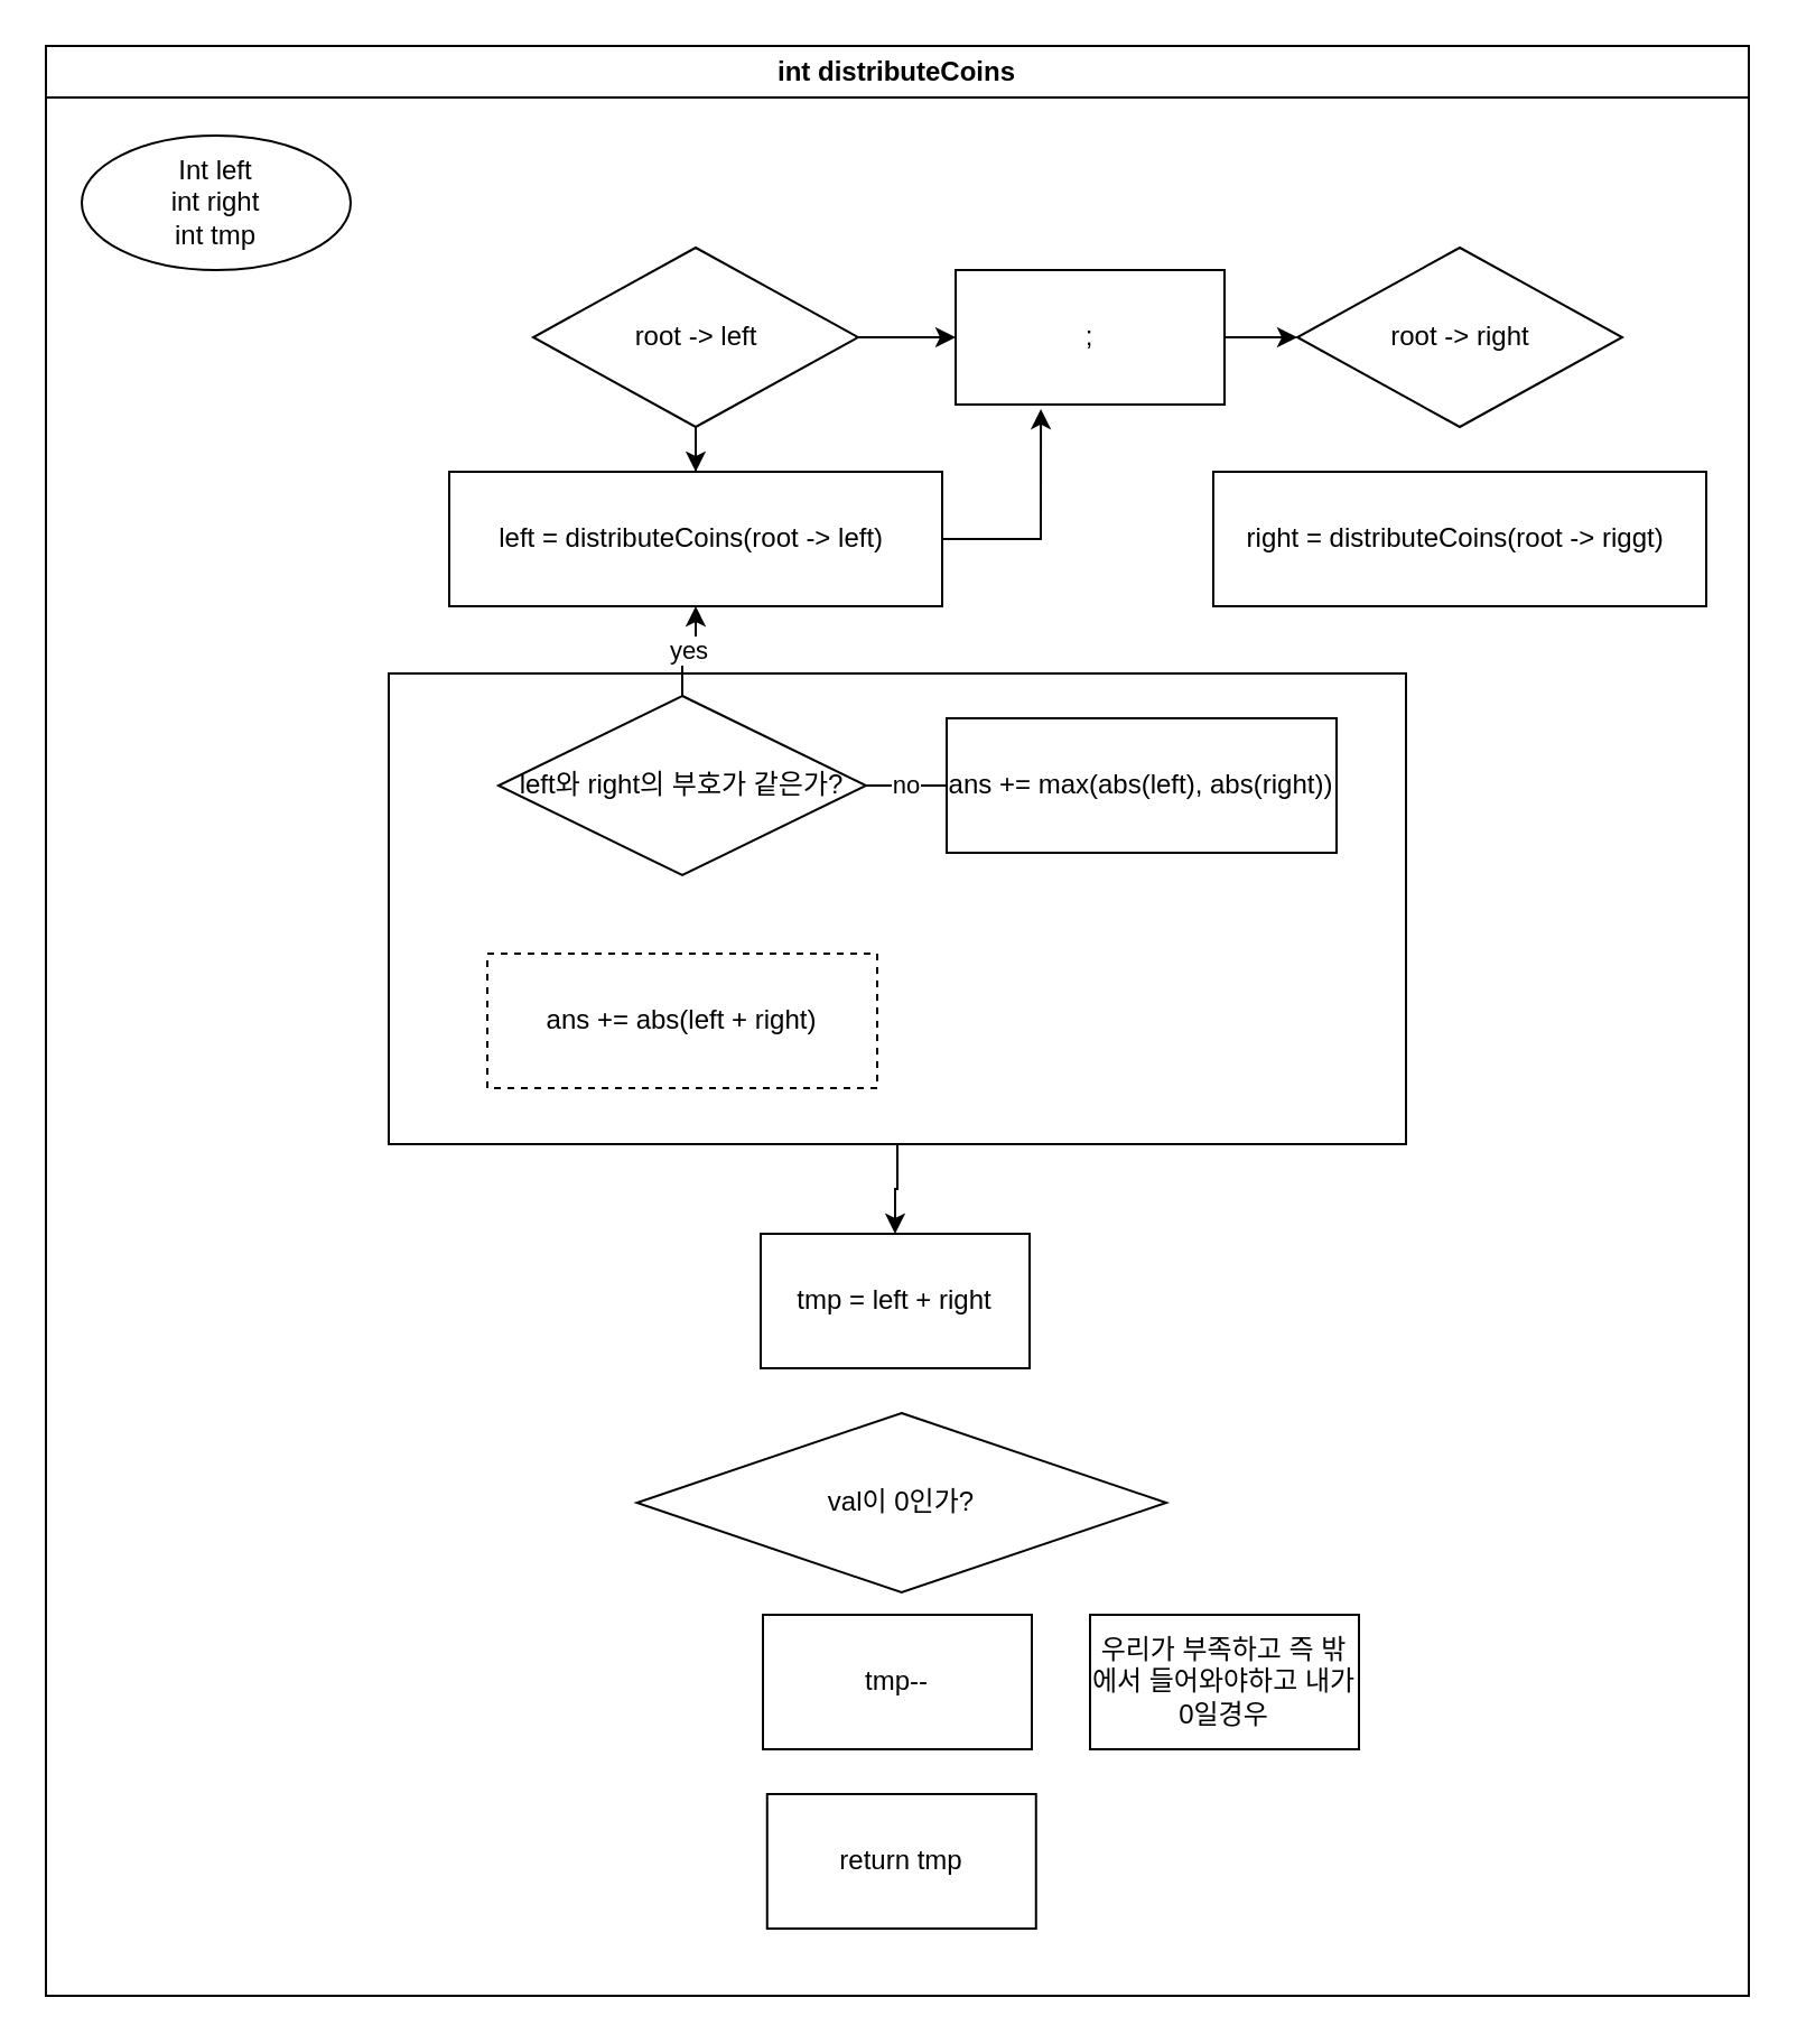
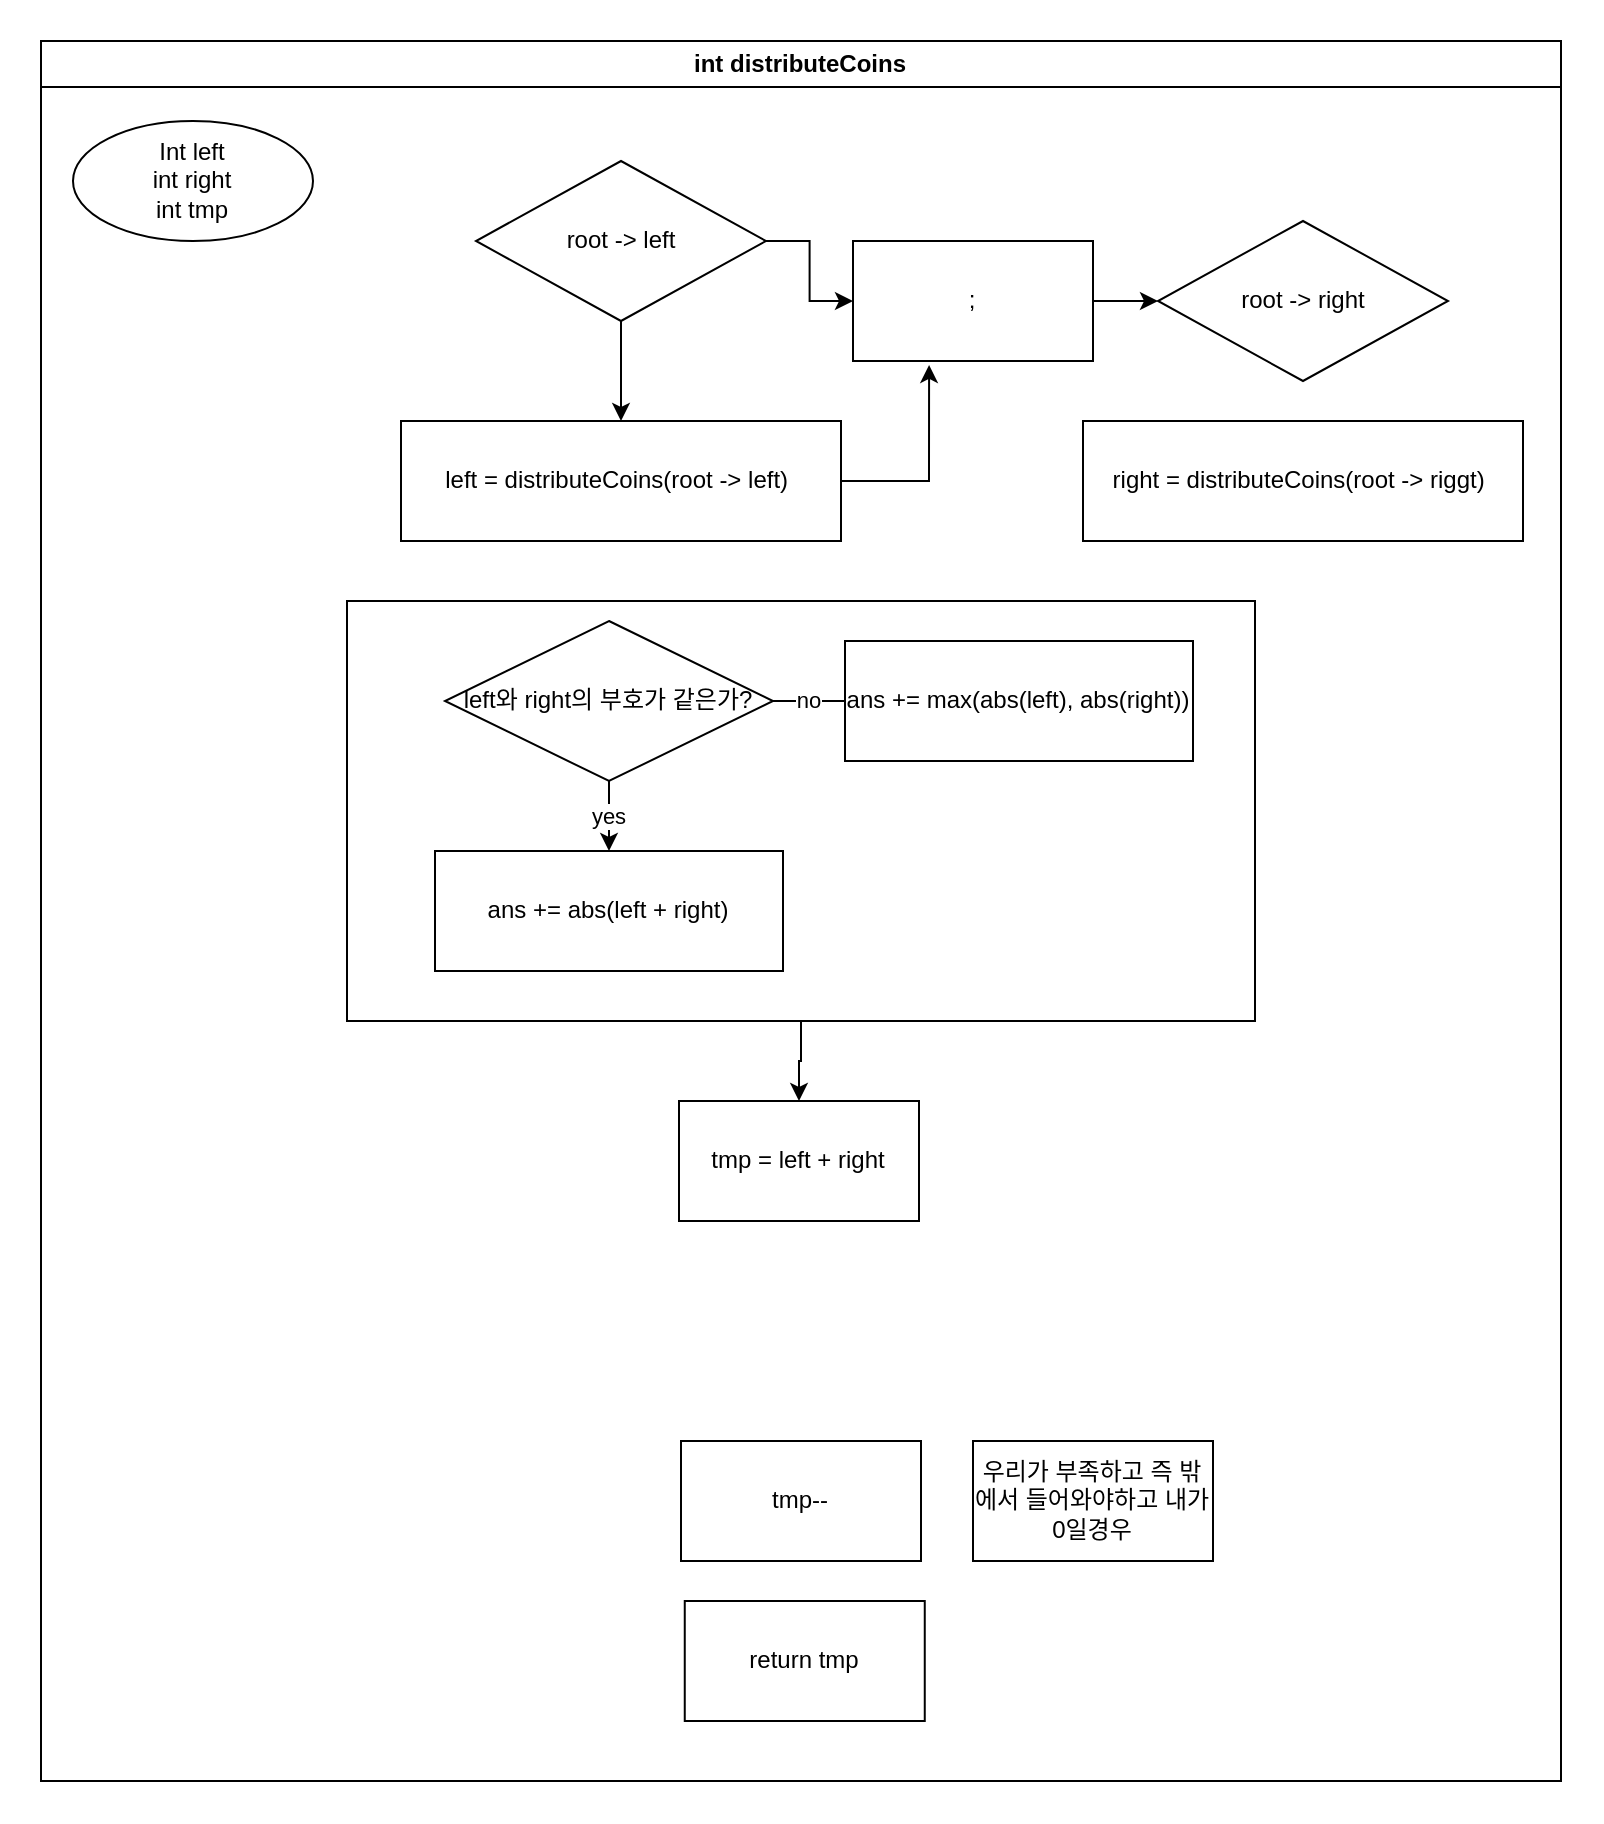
- <mxCell id="6" value="root -&amp;gt; left" style="rhombus;whiteSpace=wrap;html=1;" vertex="1" parent="2"><mxGeometry x="217.5" y="90" width="145" height="80" as="geometry" /></mxCell>
+ <mxCell id="6" value="root -&amp;gt; left" style="rhombus;whiteSpace=wrap;html=1;" vertex="1" parent="2"><mxGeometry x="217.5" y="60" width="145" height="80" as="geometry" /></mxCell>
- <mxCell id="20" value="yes" style="edgeStyle=orthogonalEdgeStyle;rounded=0;orthogonalLoop=1;jettySize=auto;html=1;" edge="1" parent="15" source="17" target="3"><mxGeometry x="-0.005" relative="1" as="geometry"><mxPoint as="offset" /></mxGeometry></mxCell>
+ <mxCell id="20" value="yes" style="edgeStyle=orthogonalEdgeStyle;rounded=0;orthogonalLoop=1;jettySize=auto;html=1;" edge="1" parent="15" source="17" target="18"><mxGeometry x="-0.005" relative="1" as="geometry"><mxPoint as="offset" /></mxGeometry></mxCell>
- <mxCell id="18" value="ans += abs(left + right)" style="rounded=0;whiteSpace=wrap;html=1;dashed=1;" vertex="1" parent="15"><mxGeometry x="44" y="125" width="174" height="60" as="geometry" /></mxCell>
+ <mxCell id="18" value="ans += abs(left + right)" style="rounded=0;whiteSpace=wrap;html=1;" vertex="1" parent="15"><mxGeometry x="44" y="125" width="174" height="60" as="geometry" /></mxCell>
- <mxCell id="22" value="val이 0인가?" style="rhombus;whiteSpace=wrap;html=1;" vertex="1" parent="2"><mxGeometry x="263.75" y="610" width="236.25" height="80" as="geometry" /></mxCell>
